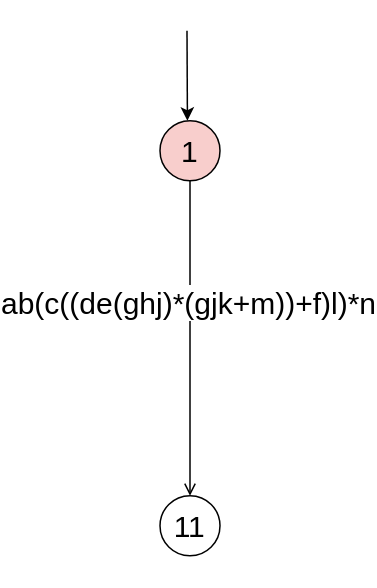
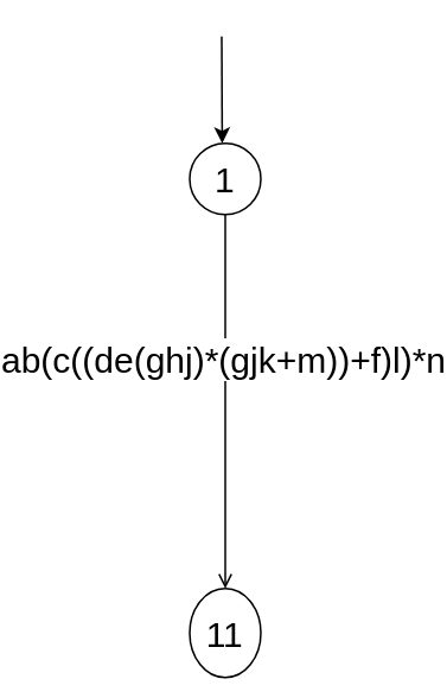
- <mxCell id="4" value="1" style="ellipse;whiteSpace=wrap;html=1;aspect=fixed;fontSize=20;fillColor=#f8cecc;" vertex="1" parent="1"><mxGeometry x="20" y="80" width="40" height="40" as="geometry" /></mxCell>
+ <mxCell id="4" value="1" style="ellipse;whiteSpace=wrap;html=1;aspect=fixed;fontSize=20;" vertex="1" parent="1"><mxGeometry x="20" y="80" width="40" height="40" as="geometry" /></mxCell>
- <mxCell id="5" value="11" style="ellipse;whiteSpace=wrap;html=1;aspect=fixed;fontSize=20;" vertex="1" parent="1"><mxGeometry x="20" y="330" width="40" height="40" as="geometry" /></mxCell>
+ <mxCell id="5" value="11" style="ellipse;whiteSpace=wrap;html=1;aspect=fixed;fontSize=20;" vertex="1" parent="1"><mxGeometry x="20" y="330" width="40" height="50" as="geometry" /></mxCell>
